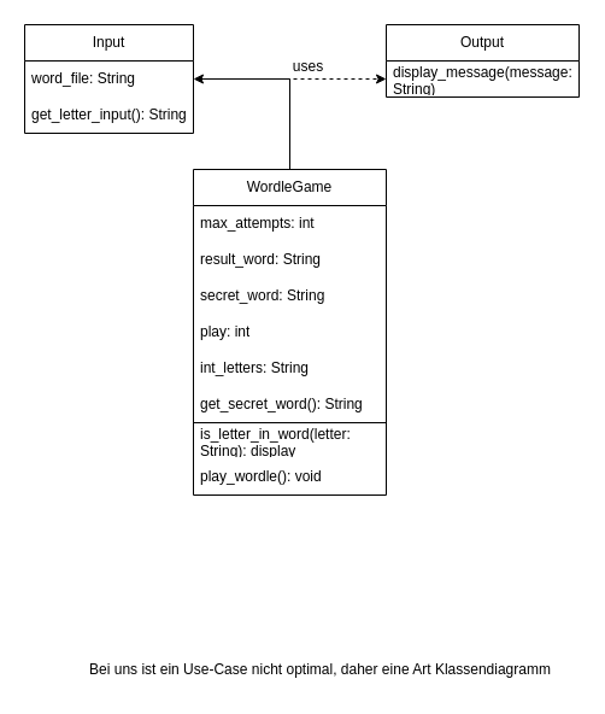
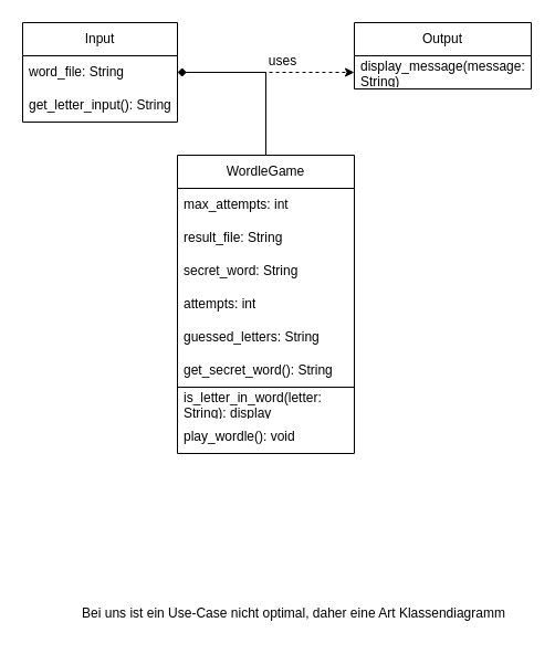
- <mxCell id="5" style="edgeStyle=orthogonalEdgeStyle;rounded=0;orthogonalLoop=1;jettySize=auto;html=1;entryX=1;entryY=0.5;entryDx=0;entryDy=0;" edge="1" parent="1" source="7" target="3"><mxGeometry relative="1" as="geometry" /></mxCell>
+ <mxCell id="5" style="edgeStyle=orthogonalEdgeStyle;rounded=0;orthogonalLoop=1;jettySize=auto;html=1;entryX=1;entryY=0.5;entryDx=0;entryDy=0;endArrow=diamond;" edge="1" parent="1" source="7" target="3"><mxGeometry relative="1" as="geometry" /></mxCell>
- <mxCell id="9" value="result_word: String" style="text;strokeColor=none;fillColor=none;align=left;verticalAlign=middle;spacingLeft=4;spacingRight=4;overflow=hidden;points=[[0,0.5],[1,0.5]];portConstraint=eastwest;rotatable=0;whiteSpace=wrap;html=1;" vertex="1" parent="7"><mxGeometry y="60" width="160" height="30" as="geometry" /></mxCell>
+ <mxCell id="9" value="result_file: String" style="text;strokeColor=none;fillColor=none;align=left;verticalAlign=middle;spacingLeft=4;spacingRight=4;overflow=hidden;points=[[0,0.5],[1,0.5]];portConstraint=eastwest;rotatable=0;whiteSpace=wrap;html=1;" vertex="1" parent="7"><mxGeometry y="60" width="160" height="30" as="geometry" /></mxCell>
- <mxCell id="11" value="play: int" style="text;strokeColor=none;fillColor=none;align=left;verticalAlign=middle;spacingLeft=4;spacingRight=4;overflow=hidden;points=[[0,0.5],[1,0.5]];portConstraint=eastwest;rotatable=0;whiteSpace=wrap;html=1;" vertex="1" parent="7"><mxGeometry y="120" width="160" height="30" as="geometry" /></mxCell>
+ <mxCell id="11" value="attempts: int" style="text;strokeColor=none;fillColor=none;align=left;verticalAlign=middle;spacingLeft=4;spacingRight=4;overflow=hidden;points=[[0,0.5],[1,0.5]];portConstraint=eastwest;rotatable=0;whiteSpace=wrap;html=1;" vertex="1" parent="7"><mxGeometry y="120" width="160" height="30" as="geometry" /></mxCell>
- <mxCell id="12" value="int_letters: String" style="text;strokeColor=none;fillColor=none;align=left;verticalAlign=middle;spacingLeft=4;spacingRight=4;overflow=hidden;points=[[0,0.5],[1,0.5]];portConstraint=eastwest;rotatable=0;whiteSpace=wrap;html=1;" vertex="1" parent="7"><mxGeometry y="150" width="160" height="30" as="geometry" /></mxCell>
+ <mxCell id="12" value="guessed_letters: String" style="text;strokeColor=none;fillColor=none;align=left;verticalAlign=middle;spacingLeft=4;spacingRight=4;overflow=hidden;points=[[0,0.5],[1,0.5]];portConstraint=eastwest;rotatable=0;whiteSpace=wrap;html=1;" vertex="1" parent="7"><mxGeometry y="150" width="160" height="30" as="geometry" /></mxCell>
